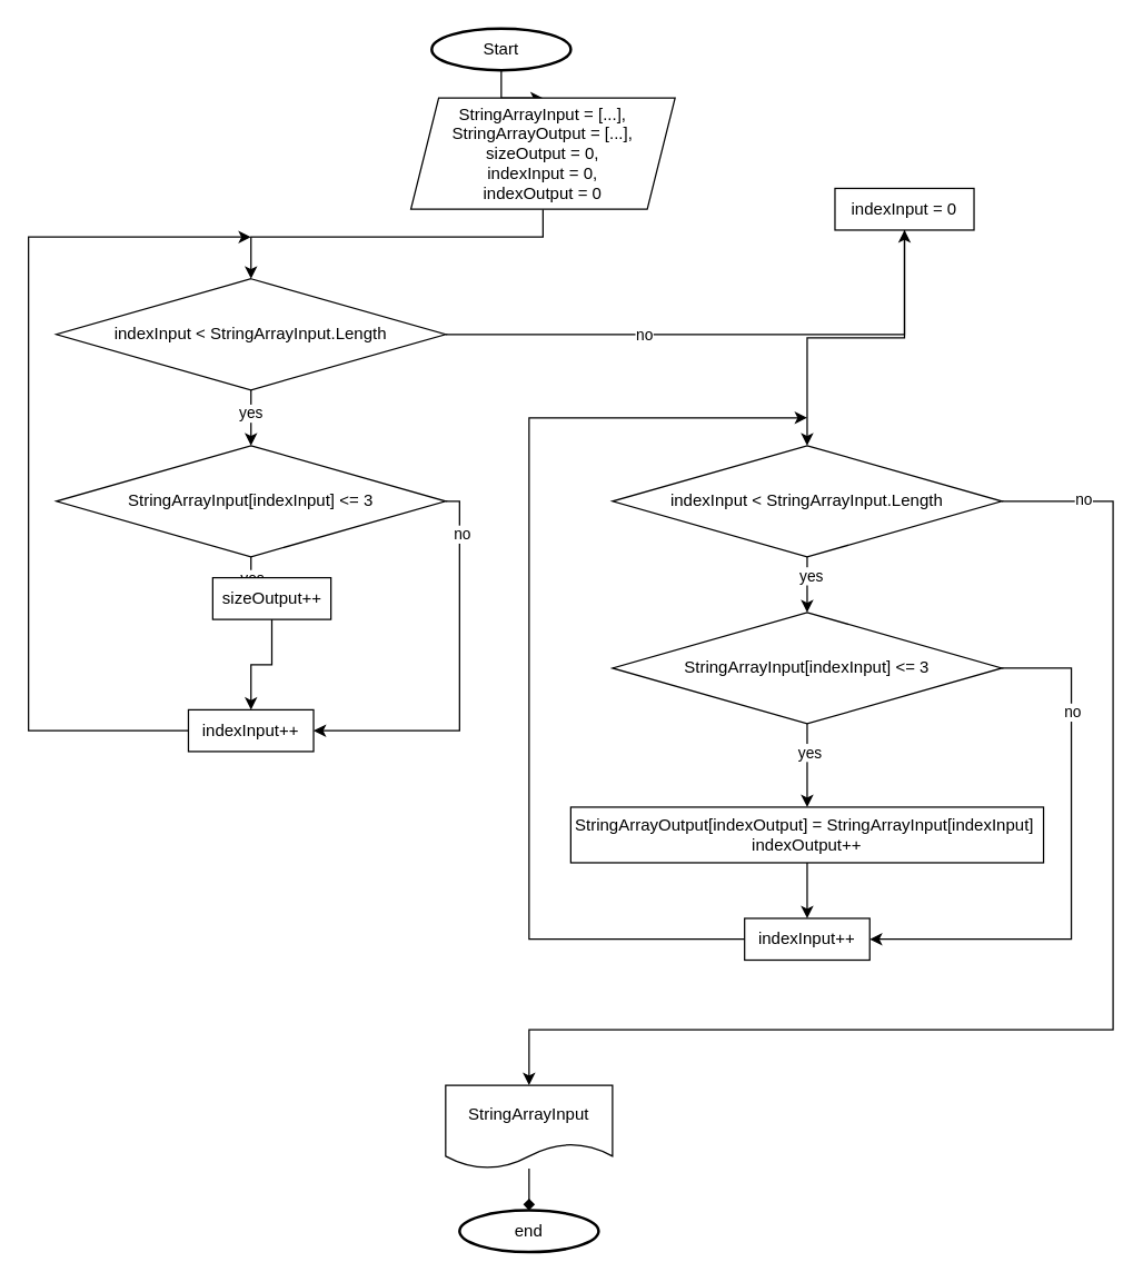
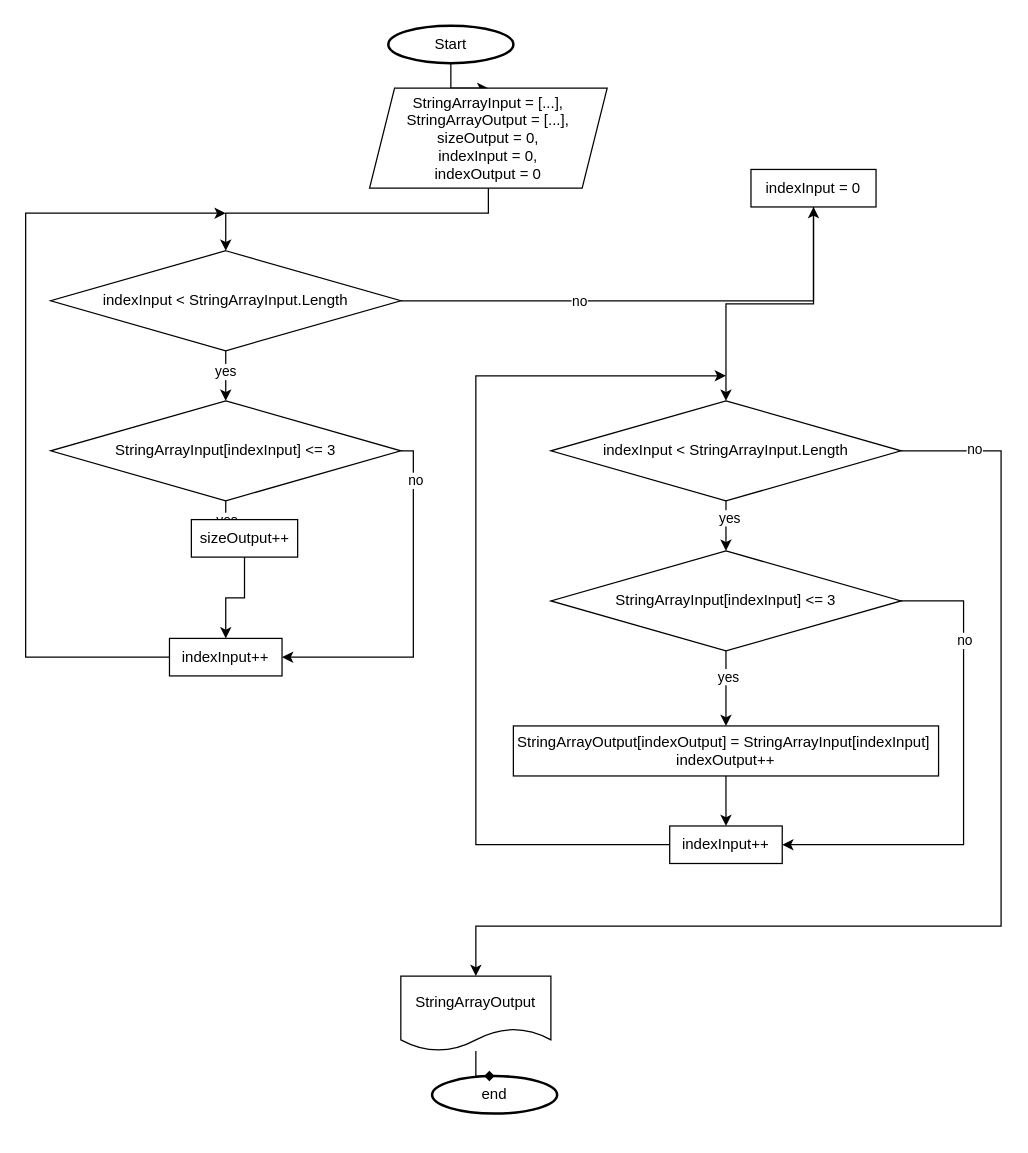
- <mxCell id="22" value="StringArrayInput" style="shape=document;whiteSpace=wrap;html=1;boundedLbl=1;" vertex="1" parent="1"><mxGeometry x="320" y="780" width="120" height="60" as="geometry" /></mxCell>
+ <mxCell id="22" value="StringArrayOutput" style="shape=document;whiteSpace=wrap;html=1;boundedLbl=1;" vertex="1" parent="1"><mxGeometry x="320" y="780" width="120" height="60" as="geometry" /></mxCell>
- <mxCell id="4" value="end" style="strokeWidth=2;html=1;shape=mxgraph.flowchart.start_1;whiteSpace=wrap;" vertex="1" parent="1"><mxGeometry x="330" y="870" width="100" height="30" as="geometry" /></mxCell>
+ <mxCell id="4" value="end" style="strokeWidth=2;html=1;shape=mxgraph.flowchart.start_1;whiteSpace=wrap;" vertex="1" parent="1"><mxGeometry x="345" y="860" width="100" height="30" as="geometry" /></mxCell>
